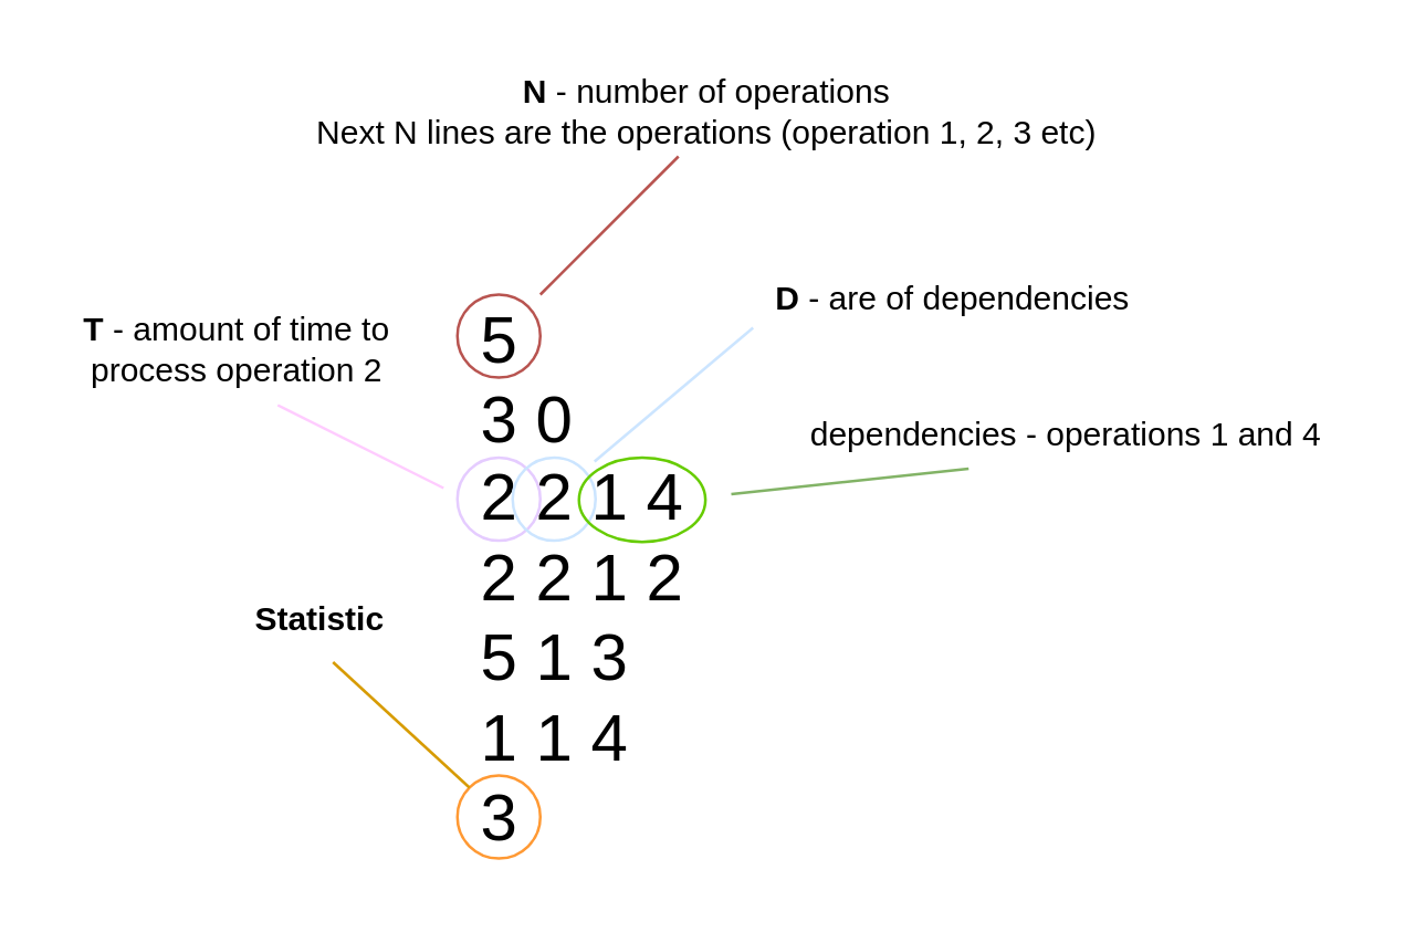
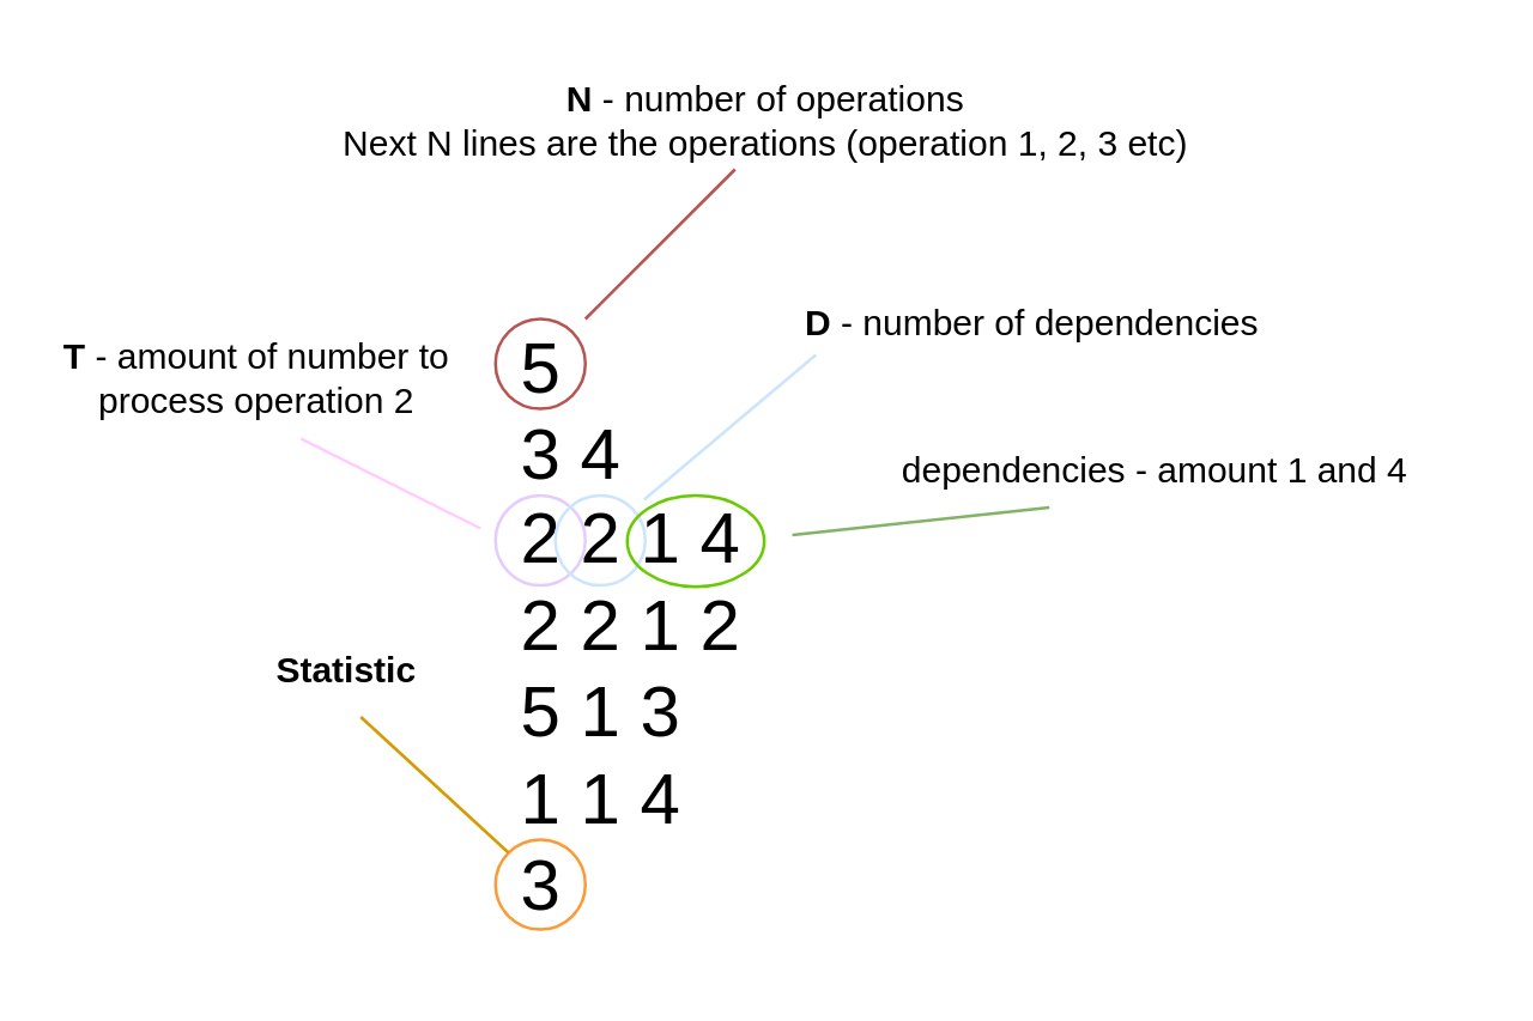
- <mxCell id="10" value="&lt;b&gt;D &lt;/b&gt;- are of dependencies" style="text;html=1;align=center;verticalAlign=middle;resizable=0;points=[];autosize=1;strokeColor=none;fillColor=none;" vertex="1" parent="1"><mxGeometry x="259" y="92.5" width="170" height="30" as="geometry" /></mxCell>
+ <mxCell id="10" value="&lt;b&gt;D &lt;/b&gt;- number of dependencies" style="text;html=1;align=center;verticalAlign=middle;resizable=0;points=[];autosize=1;strokeColor=none;fillColor=none;" vertex="1" parent="1"><mxGeometry x="259" y="92.5" width="170" height="30" as="geometry" /></mxCell>
- <mxCell id="9" value="&lt;b&gt;T &lt;/b&gt;- amount of time to &lt;br&gt;process operation 2" style="text;html=1;align=center;verticalAlign=middle;resizable=0;points=[];autosize=1;strokeColor=none;fillColor=none;" vertex="1" parent="1"><mxGeometry x="20" y="106" width="130" height="40" as="geometry" /></mxCell>
+ <mxCell id="9" value="&lt;b&gt;T &lt;/b&gt;- amount of number to &lt;br&gt;process operation 2" style="text;html=1;align=center;verticalAlign=middle;resizable=0;points=[];autosize=1;strokeColor=none;fillColor=none;" vertex="1" parent="1"><mxGeometry x="20" y="106" width="130" height="40" as="geometry" /></mxCell>
- <mxCell id="14" value="dependencies - operations 1 and 4" style="text;html=1;align=center;verticalAlign=middle;resizable=0;points=[];autosize=1;strokeColor=none;fillColor=none;" vertex="1" parent="1"><mxGeometry x="280" y="142" width="210" height="30" as="geometry" /></mxCell>
+ <mxCell id="14" value="dependencies - amount 1 and 4" style="text;html=1;align=center;verticalAlign=middle;resizable=0;points=[];autosize=1;strokeColor=none;fillColor=none;" vertex="1" parent="1"><mxGeometry x="280" y="142" width="210" height="30" as="geometry" /></mxCell>
- <mxCell id="2" value="&lt;div style=&quot;text-align: left;&quot;&gt;&lt;span style=&quot;background-color: initial;&quot;&gt;&lt;font style=&quot;font-size: 24px;&quot;&gt;5&lt;/font&gt;&lt;/span&gt;&lt;/div&gt;&lt;div style=&quot;text-align: left;&quot;&gt;&lt;span style=&quot;background-color: initial;&quot;&gt;&lt;font style=&quot;font-size: 24px;&quot;&gt;3 0&lt;/font&gt;&lt;/span&gt;&lt;/div&gt;&lt;div style=&quot;text-align: left;&quot;&gt;&lt;span style=&quot;background-color: initial;&quot;&gt;&lt;font style=&quot;font-size: 24px;&quot;&gt;2 2 1 4&lt;/font&gt;&lt;/span&gt;&lt;/div&gt;&lt;div style=&quot;text-align: left;&quot;&gt;&lt;span style=&quot;background-color: initial;&quot;&gt;&lt;font style=&quot;font-size: 24px;&quot;&gt;2 2 1 2&lt;/font&gt;&lt;/span&gt;&lt;/div&gt;&lt;div style=&quot;text-align: left;&quot;&gt;&lt;span style=&quot;background-color: initial;&quot;&gt;&lt;font style=&quot;font-size: 24px;&quot;&gt;5 1 3&lt;/font&gt;&lt;/span&gt;&lt;/div&gt;&lt;div style=&quot;text-align: left;&quot;&gt;&lt;span style=&quot;background-color: initial;&quot;&gt;&lt;font style=&quot;font-size: 24px;&quot;&gt;1 1 4&lt;/font&gt;&lt;/span&gt;&lt;/div&gt;&lt;div style=&quot;text-align: left;&quot;&gt;&lt;span style=&quot;background-color: initial;&quot;&gt;&lt;font style=&quot;font-size: 24px;&quot;&gt;3&lt;/font&gt;&lt;/span&gt;&lt;/div&gt;" style="text;html=1;align=center;verticalAlign=middle;resizable=0;points=[];autosize=1;strokeColor=none;fillColor=none;" vertex="1" parent="1"><mxGeometry x="160" y="99" width="100" height="220" as="geometry" /></mxCell>
+ <mxCell id="2" value="&lt;div style=&quot;text-align: left;&quot;&gt;&lt;span style=&quot;background-color: initial;&quot;&gt;&lt;font style=&quot;font-size: 24px;&quot;&gt;5&lt;/font&gt;&lt;/span&gt;&lt;/div&gt;&lt;div style=&quot;text-align: left;&quot;&gt;&lt;span style=&quot;background-color: initial;&quot;&gt;&lt;font style=&quot;font-size: 24px;&quot;&gt;3 4&lt;/font&gt;&lt;/span&gt;&lt;/div&gt;&lt;div style=&quot;text-align: left;&quot;&gt;&lt;span style=&quot;background-color: initial;&quot;&gt;&lt;font style=&quot;font-size: 24px;&quot;&gt;2 2 1 4&lt;/font&gt;&lt;/span&gt;&lt;/div&gt;&lt;div style=&quot;text-align: left;&quot;&gt;&lt;span style=&quot;background-color: initial;&quot;&gt;&lt;font style=&quot;font-size: 24px;&quot;&gt;2 2 1 2&lt;/font&gt;&lt;/span&gt;&lt;/div&gt;&lt;div style=&quot;text-align: left;&quot;&gt;&lt;span style=&quot;background-color: initial;&quot;&gt;&lt;font style=&quot;font-size: 24px;&quot;&gt;5 1 3&lt;/font&gt;&lt;/span&gt;&lt;/div&gt;&lt;div style=&quot;text-align: left;&quot;&gt;&lt;span style=&quot;background-color: initial;&quot;&gt;&lt;font style=&quot;font-size: 24px;&quot;&gt;1 1 4&lt;/font&gt;&lt;/span&gt;&lt;/div&gt;&lt;div style=&quot;text-align: left;&quot;&gt;&lt;span style=&quot;background-color: initial;&quot;&gt;&lt;font style=&quot;font-size: 24px;&quot;&gt;3&lt;/font&gt;&lt;/span&gt;&lt;/div&gt;" style="text;html=1;align=center;verticalAlign=middle;resizable=0;points=[];autosize=1;strokeColor=none;fillColor=none;" vertex="1" parent="1"><mxGeometry x="160" y="99" width="100" height="220" as="geometry" /></mxCell>
